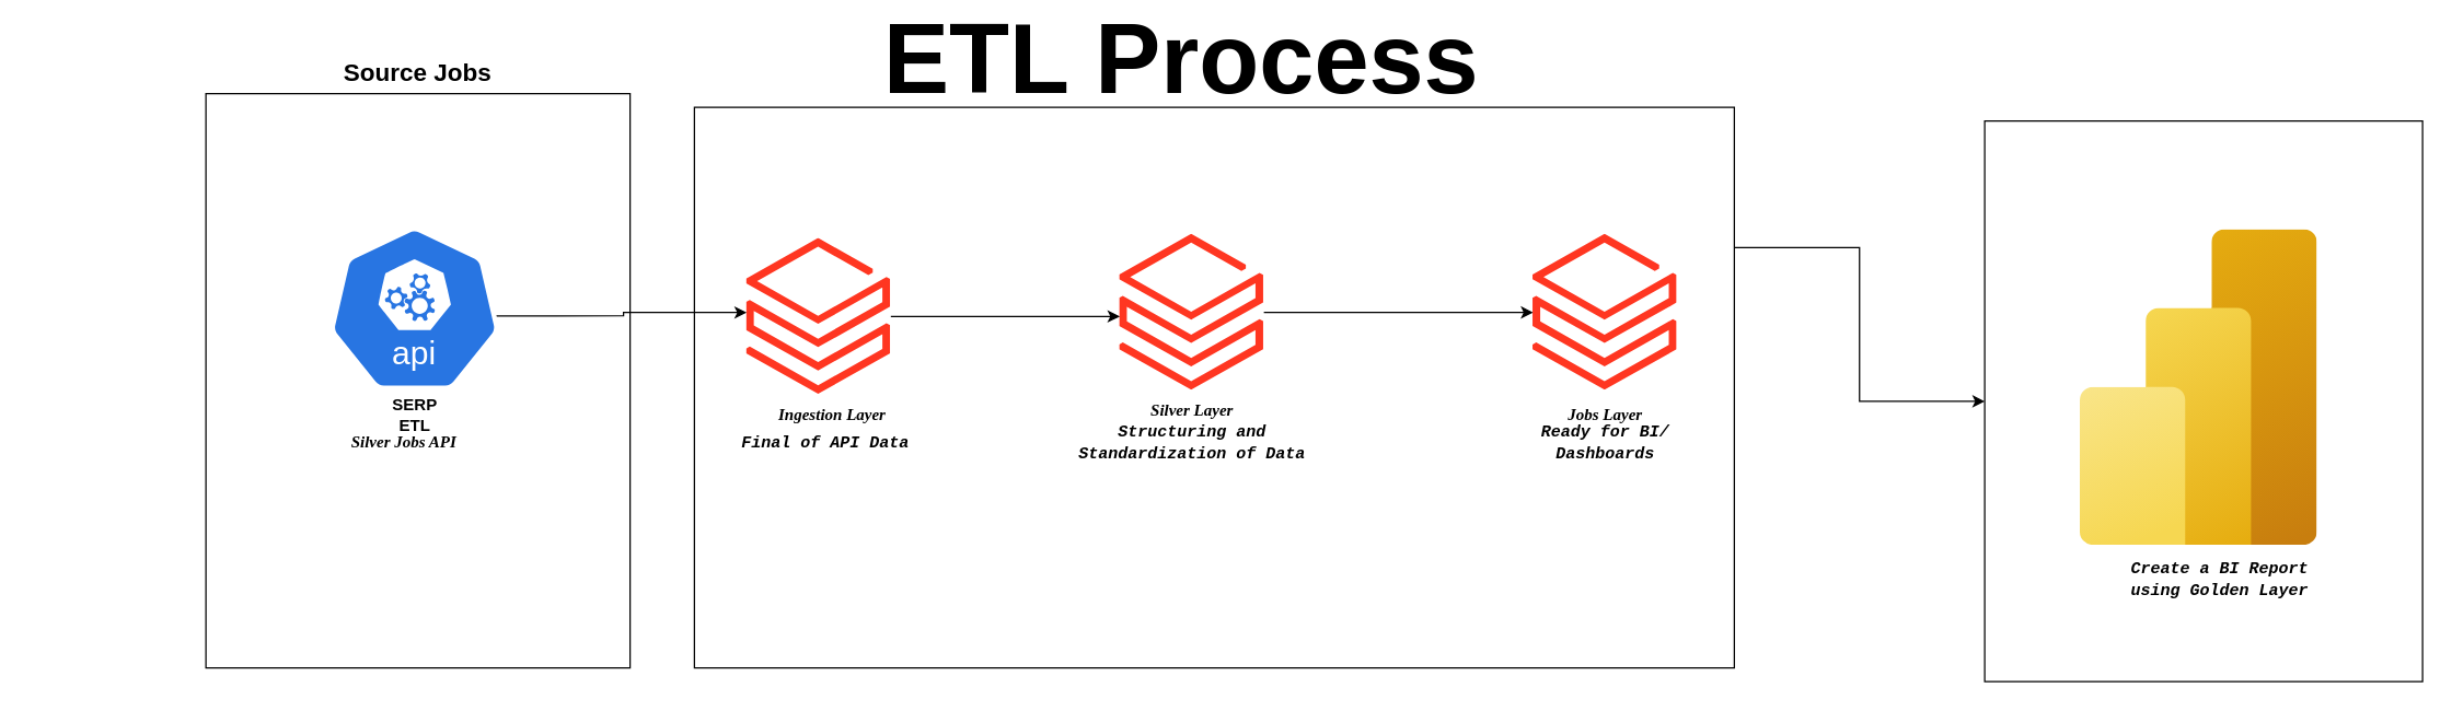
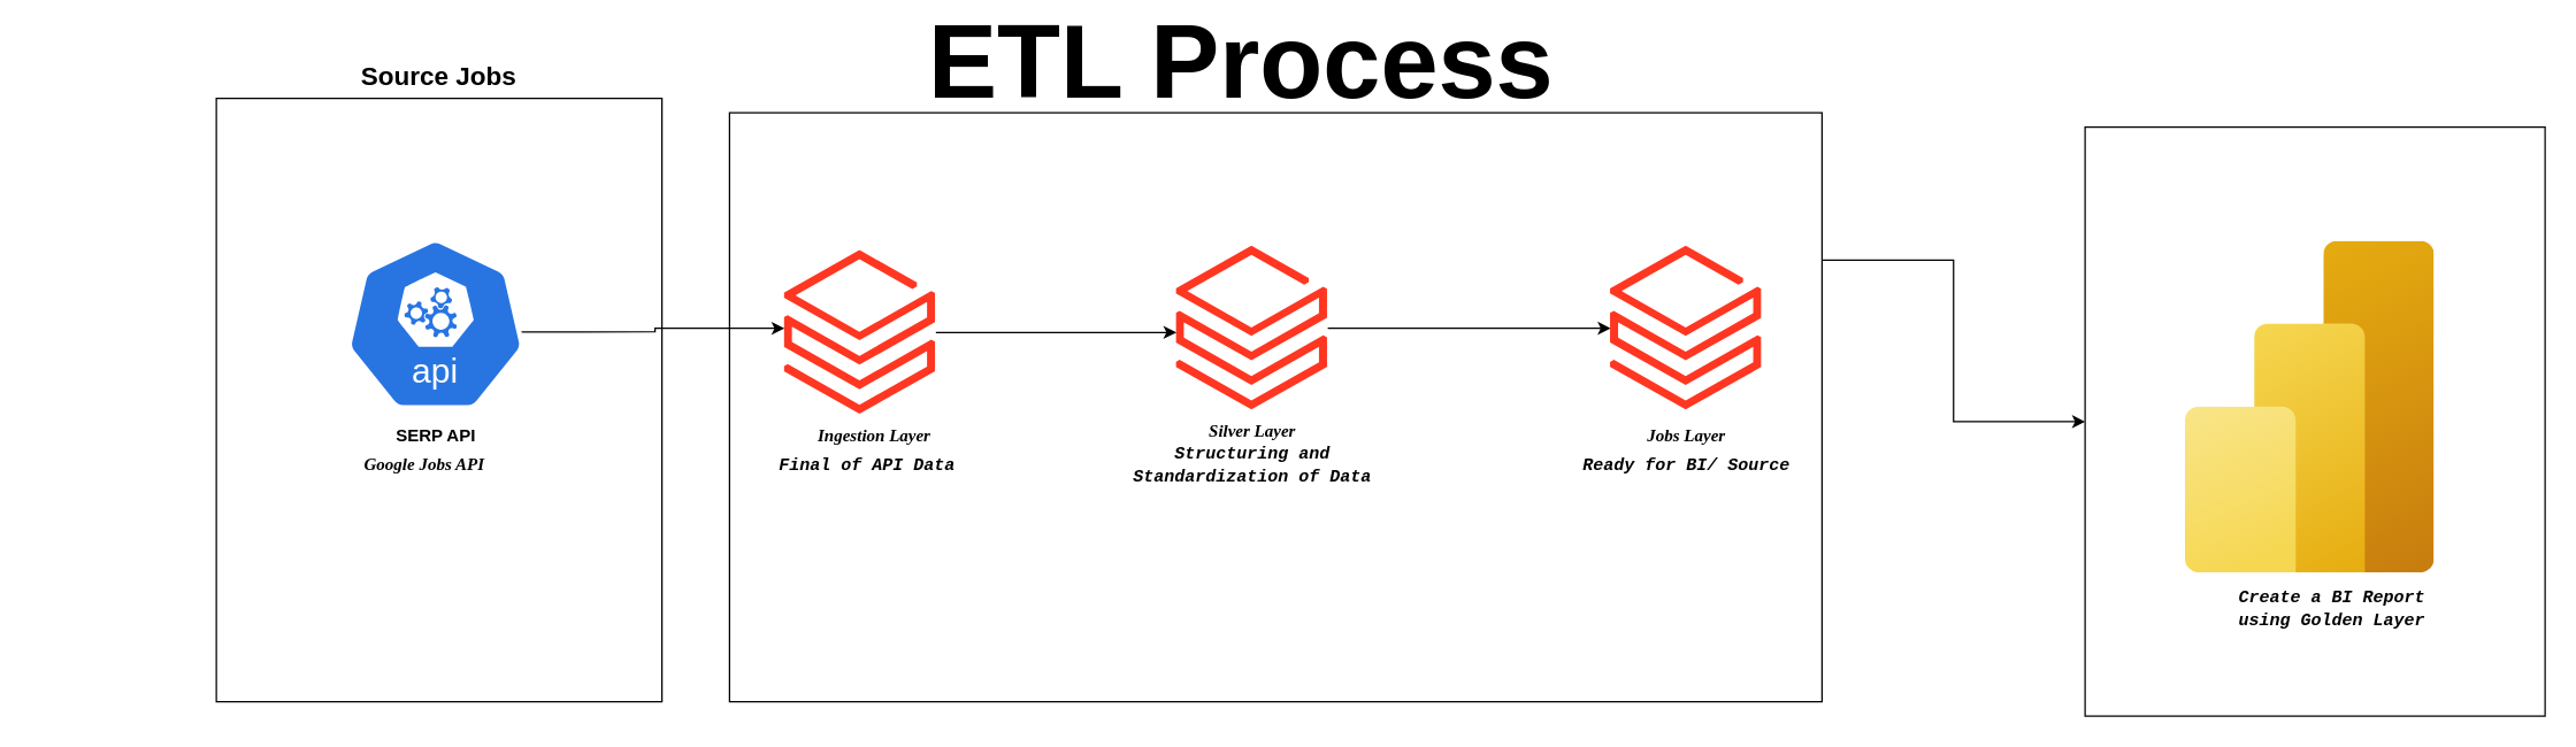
- <mxCell id="7" value="&lt;b&gt;SERP ETL&lt;/b&gt;" style="text;html=1;align=center;verticalAlign=middle;whiteSpace=wrap;rounded=0;" vertex="1" parent="1"><mxGeometry x="272.5" y="280" width="60" height="30" as="geometry" /></mxCell>
+ <mxCell id="7" value="&lt;b&gt;SERP API&lt;/b&gt;" style="text;html=1;align=center;verticalAlign=middle;whiteSpace=wrap;rounded=0;" vertex="1" parent="1"><mxGeometry x="272.5" y="280" width="60" height="30" as="geometry" /></mxCell>
- <mxCell id="8" value="&lt;b&gt;&lt;font face=&quot;Verdana&quot;&gt;Silver Jobs API&lt;/font&gt;&lt;/b&gt;" style="text;html=1;align=center;verticalAlign=middle;whiteSpace=wrap;rounded=0;fontStyle=2" vertex="1" parent="1"><mxGeometry x="225" y="300" width="140" height="30" as="geometry" /></mxCell>
+ <mxCell id="8" value="&lt;b&gt;&lt;font face=&quot;Verdana&quot;&gt;Google Jobs API&lt;/font&gt;&lt;/b&gt;" style="text;html=1;align=center;verticalAlign=middle;whiteSpace=wrap;rounded=0;fontStyle=2" vertex="1" parent="1"><mxGeometry x="225" y="300" width="140" height="30" as="geometry" /></mxCell>
- <mxCell id="19" value="&lt;font face=&quot;Courier New&quot;&gt;&lt;b&gt;Ready for BI/ Dashboards&lt;/b&gt;&lt;/font&gt;" style="text;html=1;align=center;verticalAlign=middle;whiteSpace=wrap;rounded=0;fontStyle=2" vertex="1" parent="1"><mxGeometry x="1087.65" y="300" width="170" height="30" as="geometry" /></mxCell>
+ <mxCell id="19" value="&lt;font face=&quot;Courier New&quot;&gt;&lt;b&gt;Ready for BI/ Source&lt;/b&gt;&lt;/font&gt;" style="text;html=1;align=center;verticalAlign=middle;whiteSpace=wrap;rounded=0;fontStyle=2" vertex="1" parent="1"><mxGeometry x="1087.65" y="300" width="170" height="30" as="geometry" /></mxCell>
